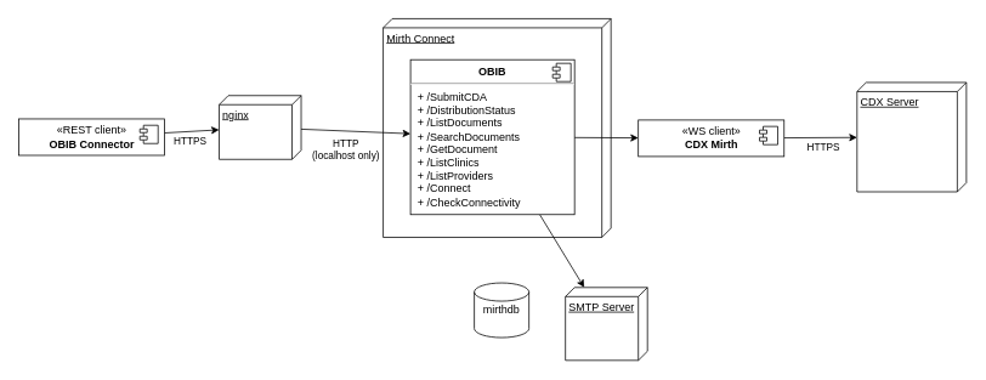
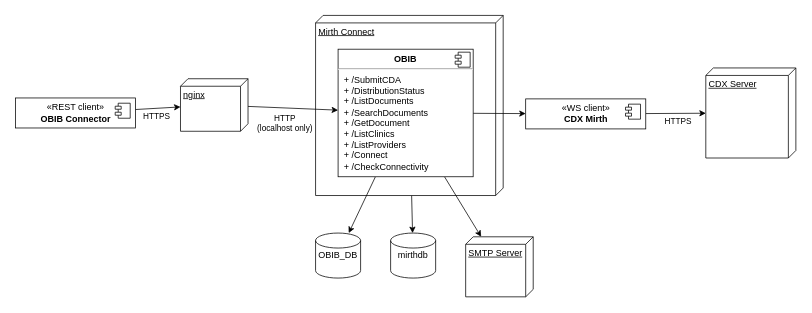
+ <mxCell id="16" style="rounded=0;orthogonalLoop=1;jettySize=auto;html=1;" edge="1" parent="1" source="18" target="20"><mxGeometry relative="1" as="geometry"><mxPoint x="540" y="310" as="targetPoint" /></mxGeometry></mxCell>
+ <mxCell id="10" style="rounded=0;orthogonalLoop=1;jettySize=auto;html=1;" edge="1" parent="1" source="11" target="21"><mxGeometry relative="1" as="geometry" /></mxCell>
+ <mxCell id="20" value="OBIB_DB" style="strokeWidth=1;html=1;shape=mxgraph.flowchart.database;whiteSpace=wrap;" vertex="1" parent="1"><mxGeometry x="420" y="310" width="60" height="60" as="geometry" /></mxCell>
